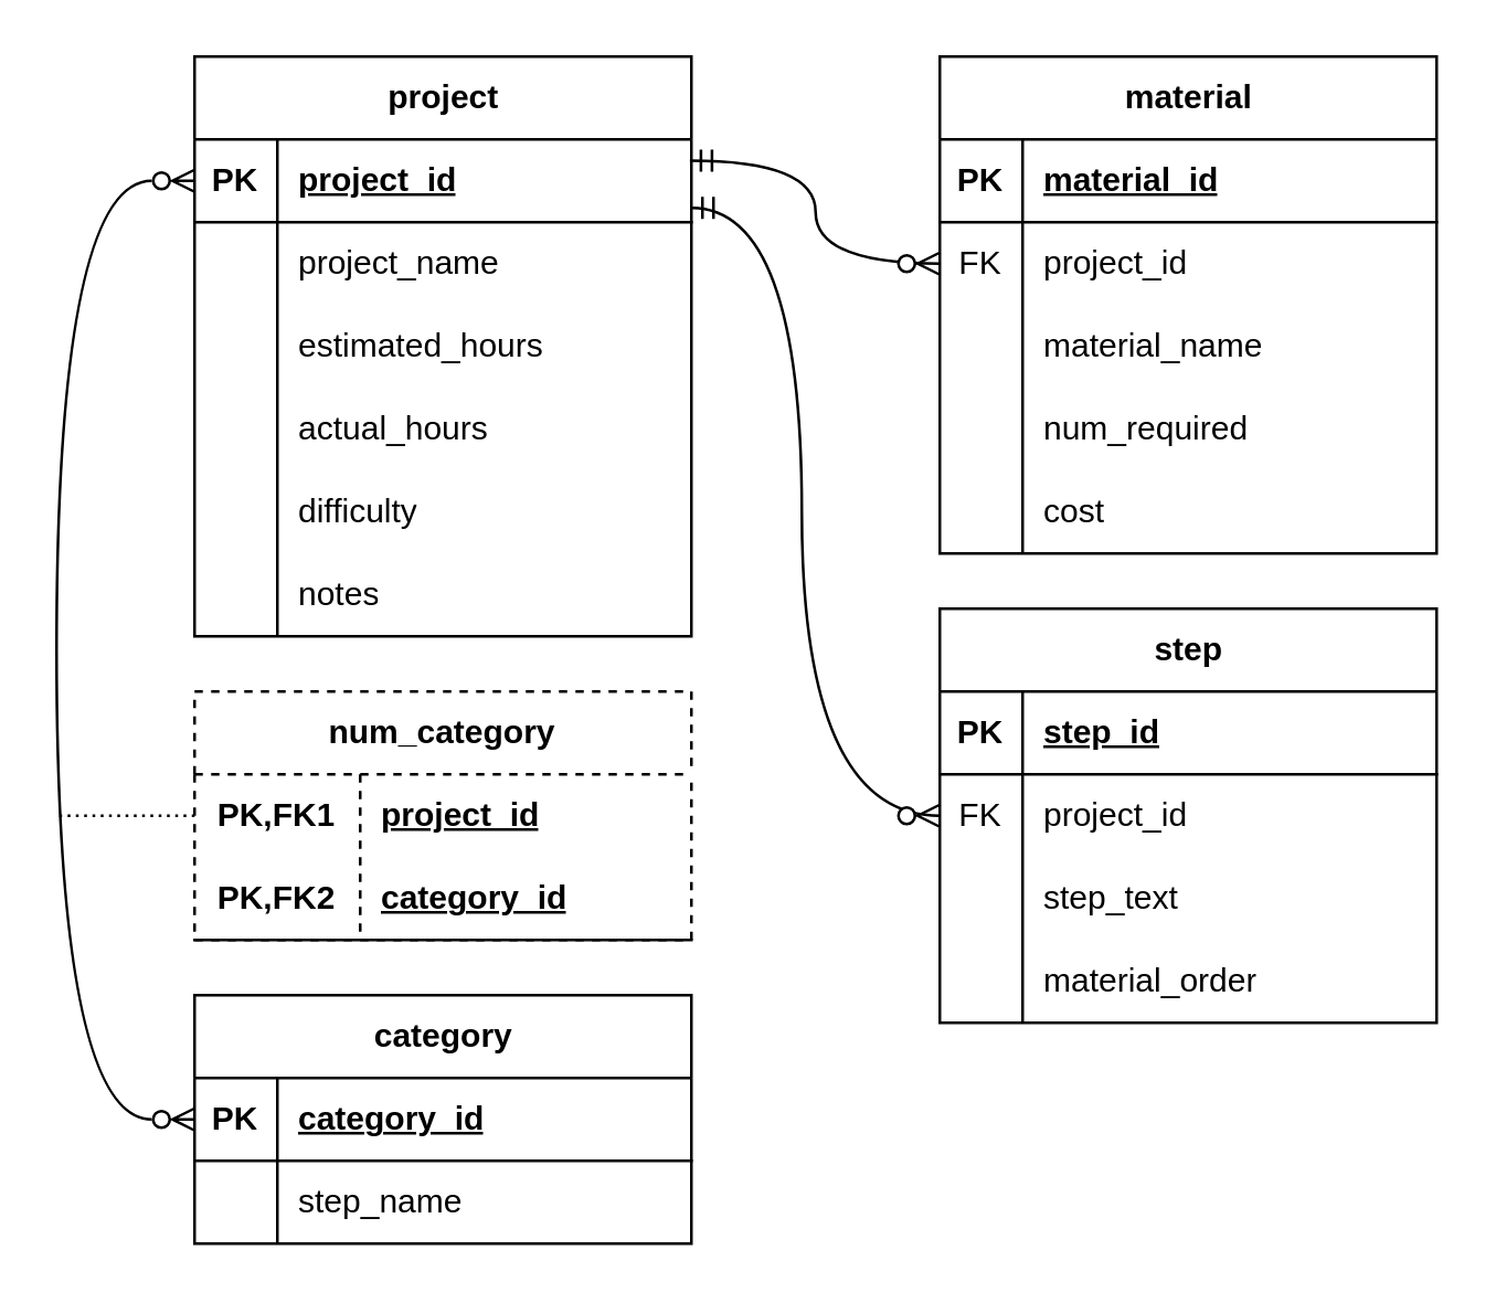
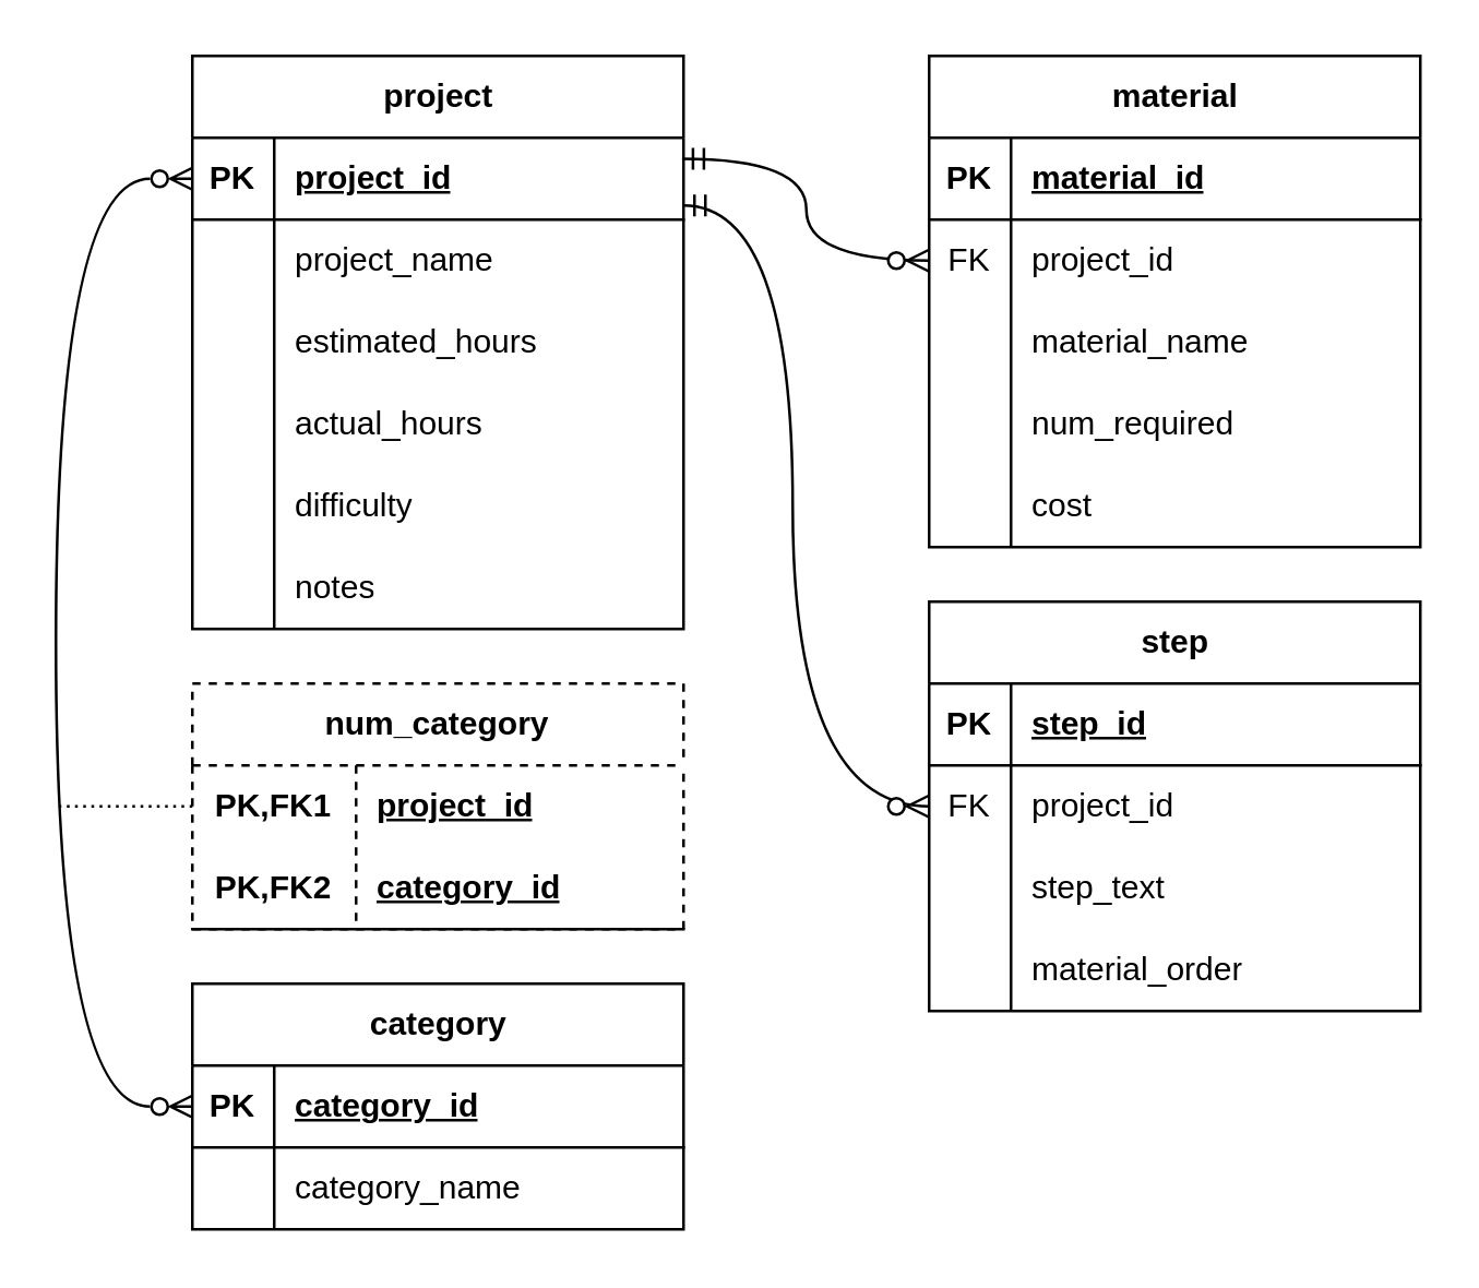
- <mxCell id="56" value="step_name" style="shape=partialRectangle;connectable=0;fillColor=none;top=0;left=0;bottom=0;right=0;align=left;spacingLeft=6;overflow=hidden;whiteSpace=wrap;html=1;" parent="54" vertex="1"><mxGeometry x="30" width="150" height="30" as="geometry"><mxRectangle width="150" height="30" as="alternateBounds" /></mxGeometry></mxCell>
+ <mxCell id="56" value="category_name" style="shape=partialRectangle;connectable=0;fillColor=none;top=0;left=0;bottom=0;right=0;align=left;spacingLeft=6;overflow=hidden;whiteSpace=wrap;html=1;" parent="54" vertex="1"><mxGeometry x="30" width="150" height="30" as="geometry"><mxRectangle width="150" height="30" as="alternateBounds" /></mxGeometry></mxCell>
